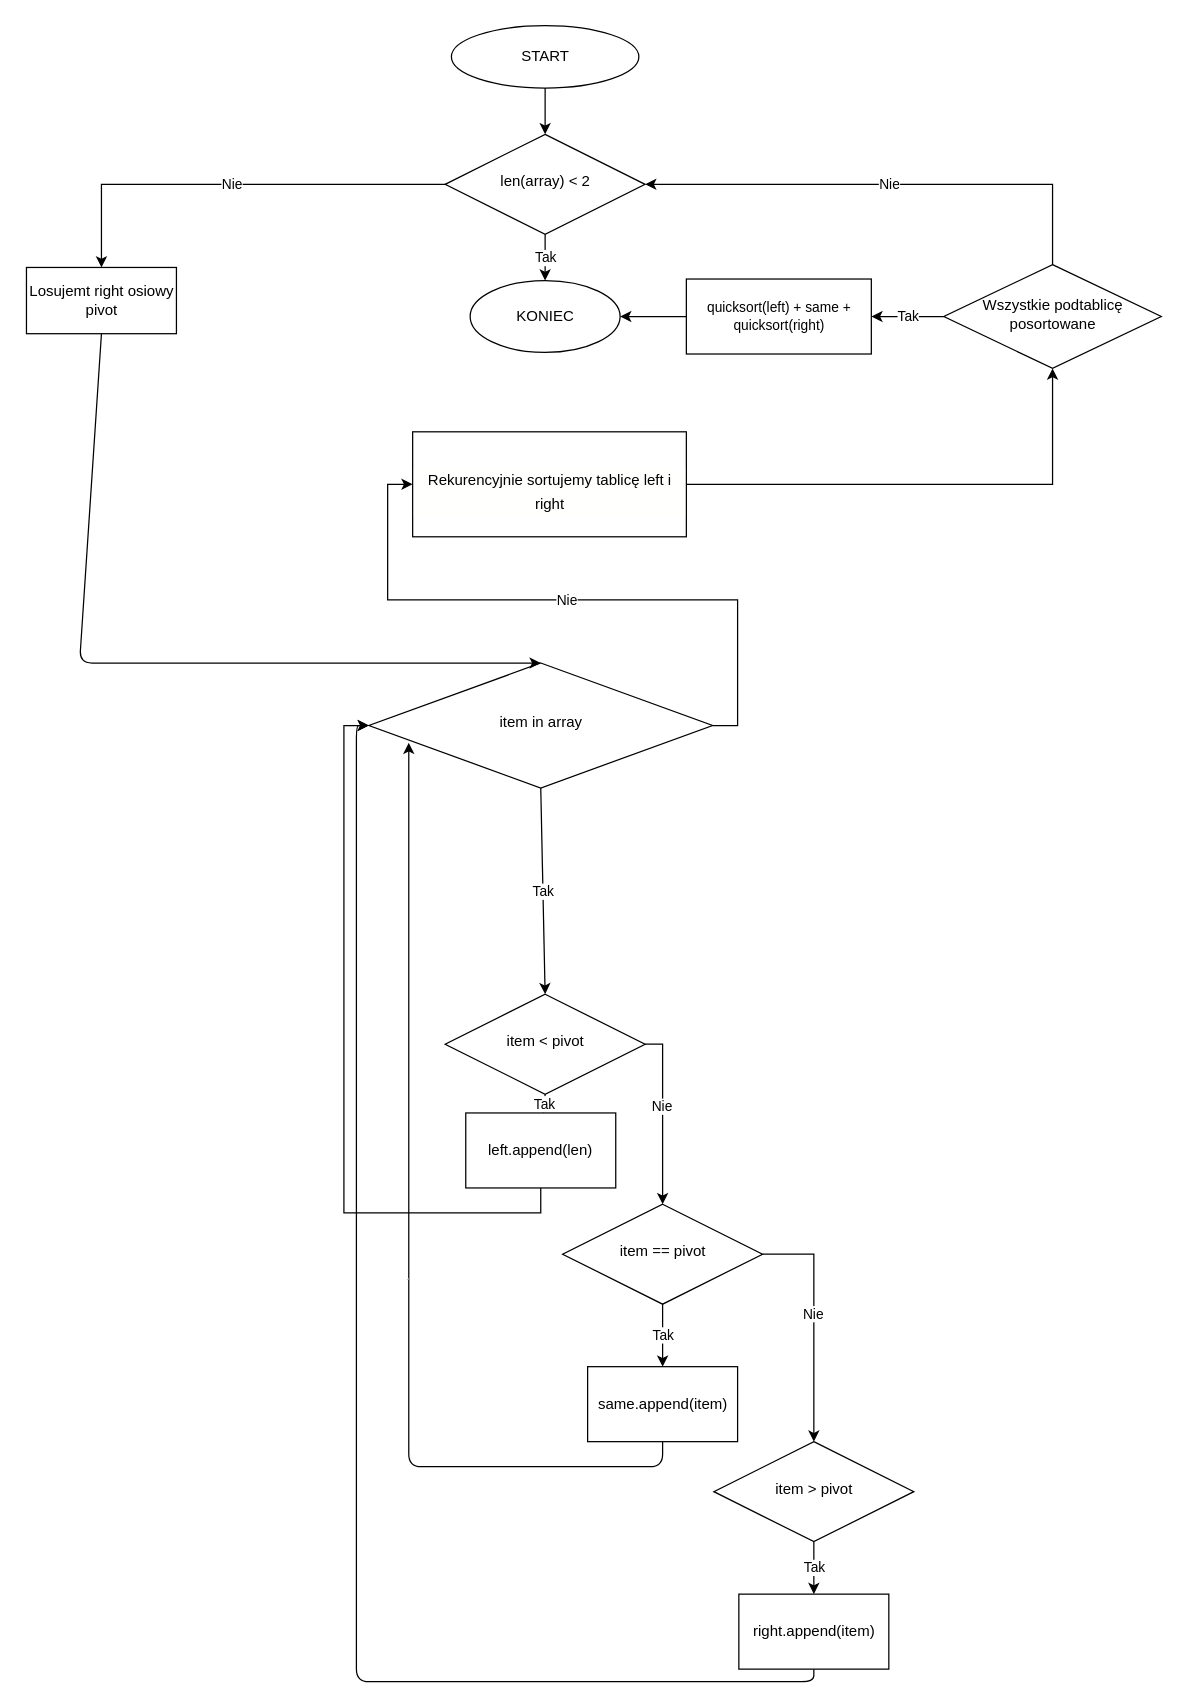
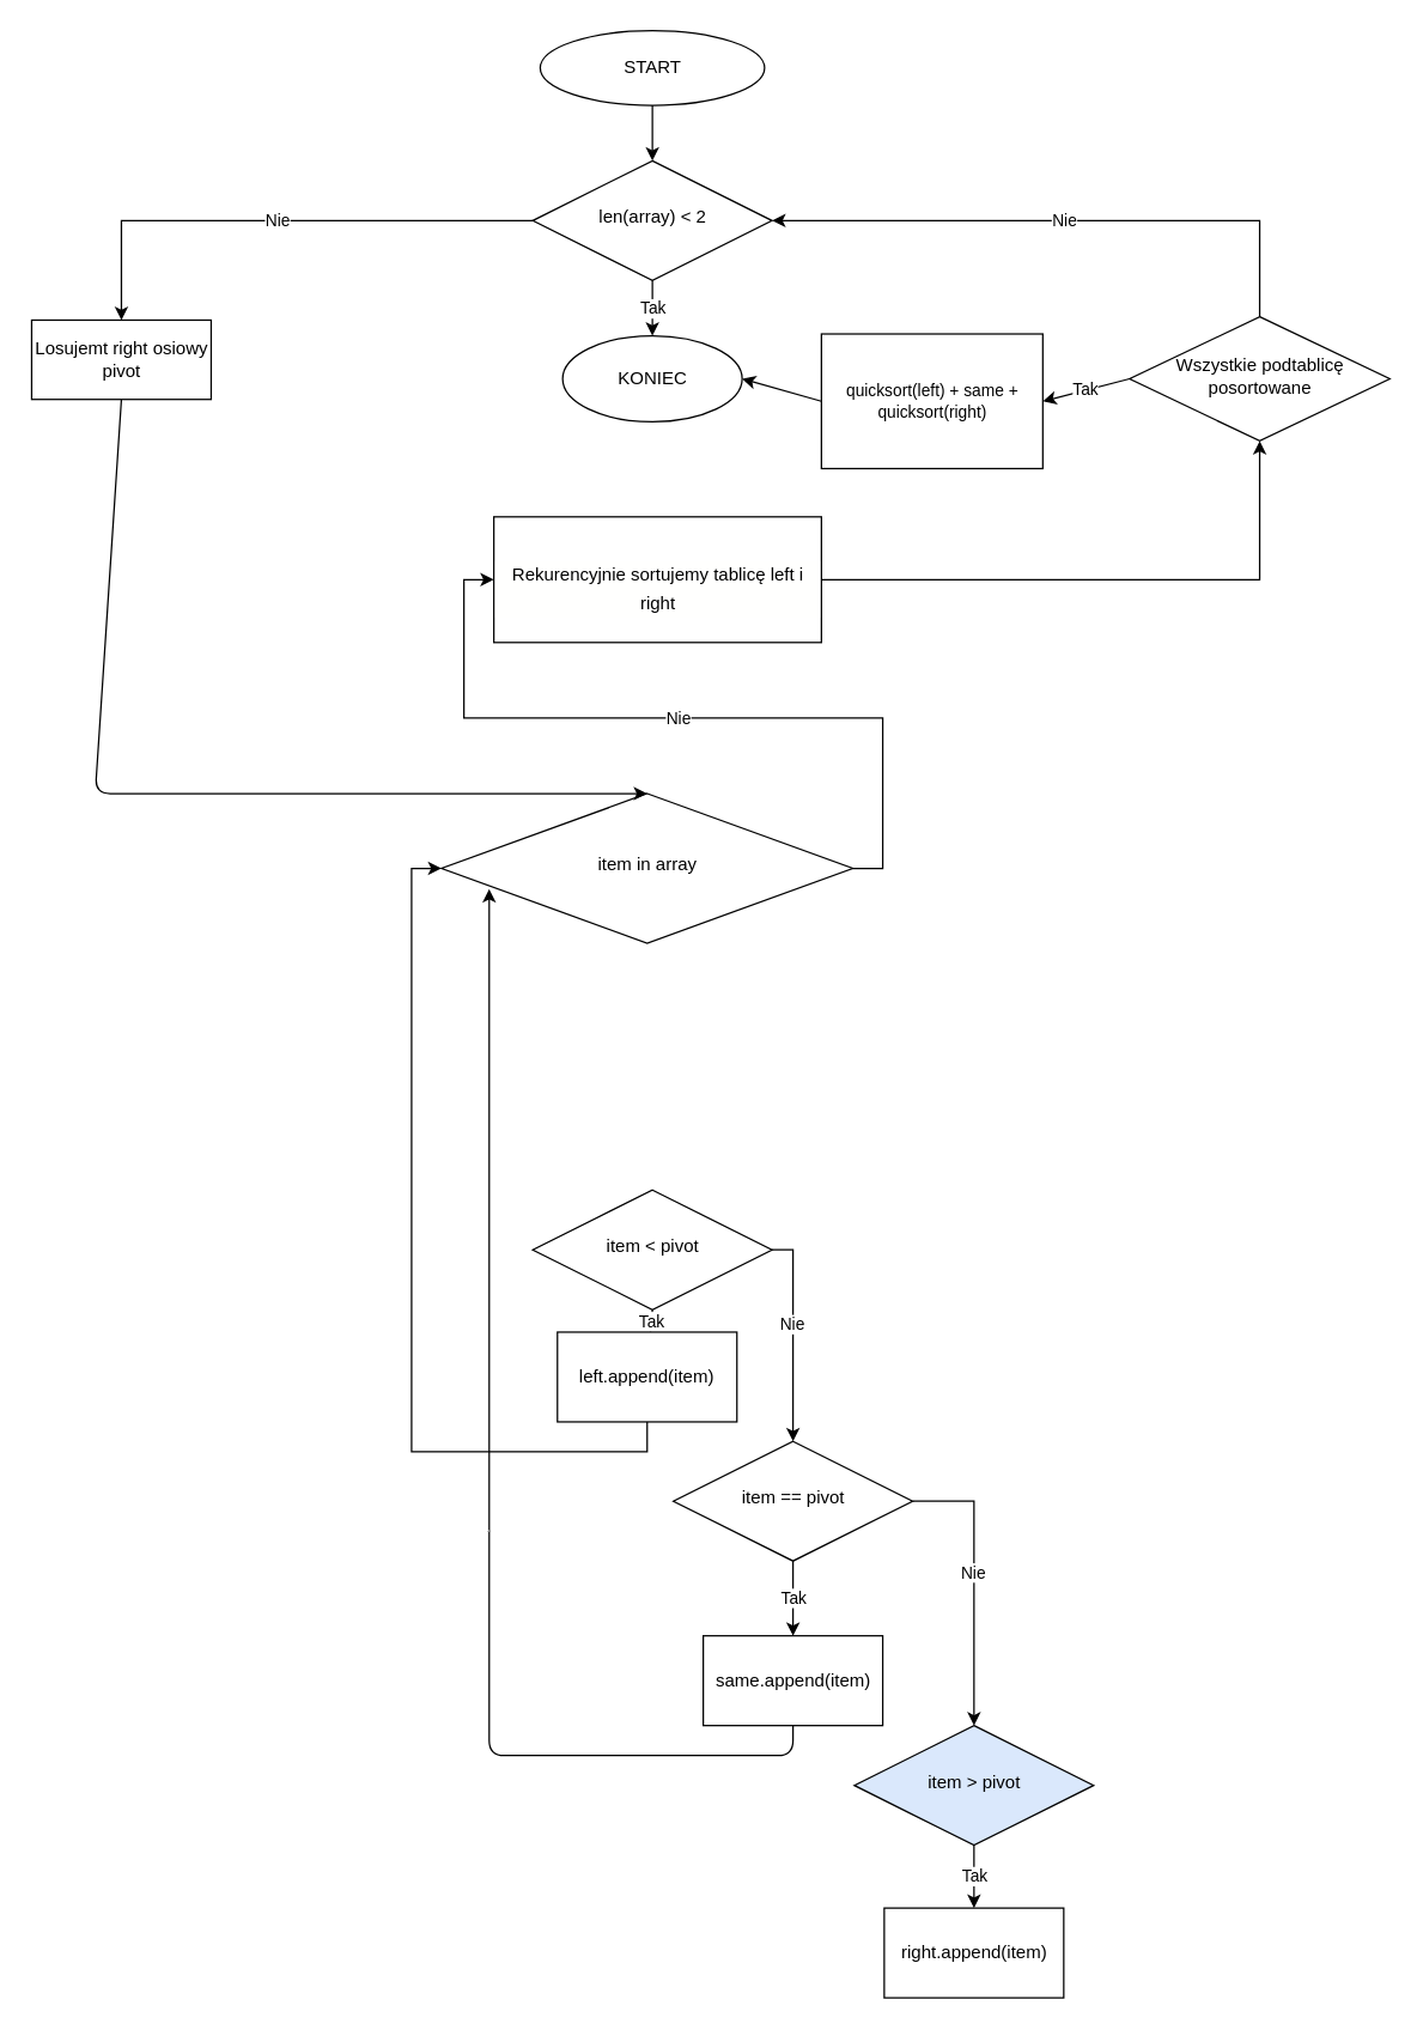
- <mxCell id="30" value="quicksort(left) + same + quicksort(right)" style="rounded=0;whiteSpace=wrap;html=1;fontSize=11;" vertex="1" parent="1"><mxGeometry x="548.5" y="222.75" width="148" height="60" as="geometry" /></mxCell>
+ <mxCell id="30" value="quicksort(left) + same + quicksort(right)" style="rounded=0;whiteSpace=wrap;html=1;fontSize=11;" vertex="1" parent="1"><mxGeometry x="548.5" y="222.75" width="148" height="90" as="geometry" /></mxCell>
- <mxCell id="6" value="Tak" style="endArrow=classic;html=1;exitX=0.5;exitY=1;exitDx=0;exitDy=0;entryX=0.5;entryY=0;entryDx=0;entryDy=0;" edge="1" parent="1" source="2" target="5"><mxGeometry width="50" height="50" relative="1" as="geometry"><mxPoint x="168.5" y="447" as="sourcePoint" /><mxPoint x="108.5" y="467" as="targetPoint" /></mxGeometry></mxCell>
- <mxCell id="14" value="left.append(len)" style="rounded=0;whiteSpace=wrap;html=1;" vertex="1" parent="1"><mxGeometry x="372" y="890" width="120" height="60" as="geometry" /></mxCell>
+ <mxCell id="14" value="left.append(item)" style="rounded=0;whiteSpace=wrap;html=1;" vertex="1" parent="1"><mxGeometry x="372" y="890" width="120" height="60" as="geometry" /></mxCell>
- <mxCell id="23" value="" style="endArrow=classic;html=1;fontSize=1;exitX=0.5;exitY=1;exitDx=0;exitDy=0;entryX=0;entryY=0.5;entryDx=0;entryDy=0;edgeStyle=orthogonalEdgeStyle;" edge="1" parent="1" source="21" target="2"><mxGeometry width="50" height="50" relative="1" as="geometry"><mxPoint x="130.5" y="991" as="sourcePoint" /><mxPoint x="-97.5" y="1004" as="targetPoint" /></mxGeometry></mxCell>
- <mxCell id="20" value="item &amp;gt; pivot" style="rhombus;whiteSpace=wrap;html=1;shadow=0;fontFamily=Helvetica;fontSize=12;align=center;strokeWidth=1;spacing=6;spacingTop=-4;" vertex="1" parent="1"><mxGeometry x="570.5" y="1153" width="160" height="80" as="geometry" /></mxCell>
+ <mxCell id="20" value="item &amp;gt; pivot" style="rhombus;whiteSpace=wrap;html=1;shadow=0;fontFamily=Helvetica;fontSize=12;align=center;strokeWidth=1;spacing=6;spacingTop=-4;fillColor=#dae8fc;" vertex="1" parent="1"><mxGeometry x="570.5" y="1153" width="160" height="80" as="geometry" /></mxCell>
